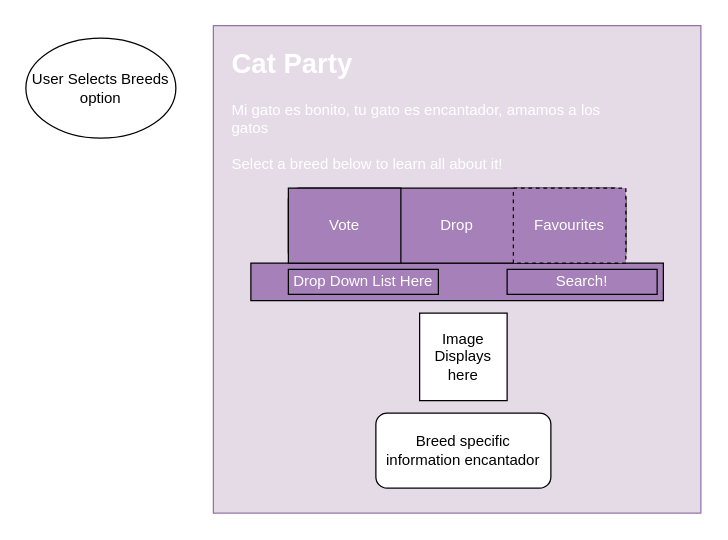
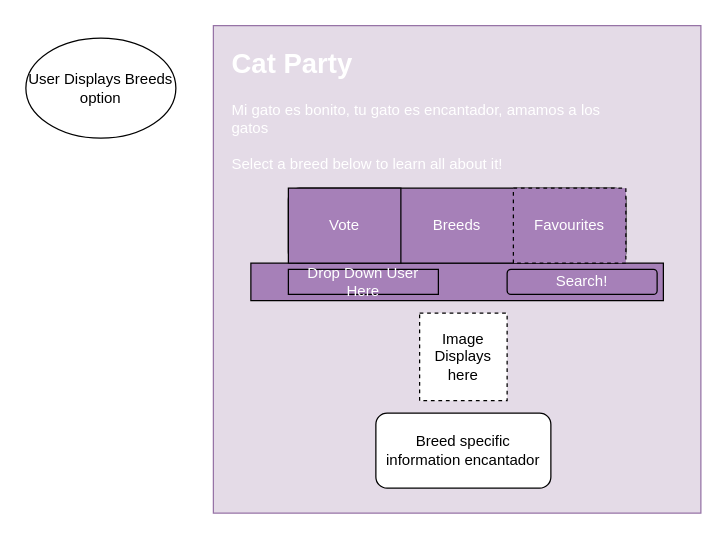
- <mxCell id="12" value="User Selects Breeds option" style="ellipse;whiteSpace=wrap;html=1;" vertex="1" parent="1"><mxGeometry x="20" y="30" width="120" height="80" as="geometry" /></mxCell>
+ <mxCell id="12" value="User Displays Breeds option" style="ellipse;whiteSpace=wrap;html=1;" vertex="1" parent="1"><mxGeometry x="20" y="30" width="120" height="80" as="geometry" /></mxCell>
- <mxCell id="9" value="&lt;font color=&quot;#ffffff&quot;&gt;Drop&lt;/font&gt;" style="rounded=1;whiteSpace=wrap;html=1;fillColor=#A680B8;" vertex="1" parent="1"><mxGeometry x="230" y="150" width="270" height="60" as="geometry" /></mxCell>
+ <mxCell id="9" value="&lt;font color=&quot;#ffffff&quot;&gt;Breeds&lt;/font&gt;" style="rounded=1;whiteSpace=wrap;html=1;fillColor=#A680B8;" vertex="1" parent="1"><mxGeometry x="230" y="150" width="270" height="60" as="geometry" /></mxCell>
- <mxCell id="5" value="&lt;font color=&quot;#ffffff&quot;&gt;Drop Down List Here&lt;/font&gt;" style="rounded=0;whiteSpace=wrap;html=1;fillColor=#A680B8;" vertex="1" parent="1"><mxGeometry x="230" y="215" width="120" height="20" as="geometry" /></mxCell>
+ <mxCell id="5" value="&lt;font color=&quot;#ffffff&quot;&gt;Drop Down User Here&lt;/font&gt;" style="rounded=0;whiteSpace=wrap;html=1;fillColor=#A680B8;" vertex="1" parent="1"><mxGeometry x="230" y="215" width="120" height="20" as="geometry" /></mxCell>
- <mxCell id="6" value="&lt;font color=&quot;#ffffff&quot;&gt;Search!&lt;/font&gt;" style="rounded=0;whiteSpace=wrap;html=1;fillColor=#A680B8;" vertex="1" parent="1"><mxGeometry x="405" y="215" width="120" height="20" as="geometry" /></mxCell>
+ <mxCell id="6" value="&lt;font color=&quot;#ffffff&quot;&gt;Search!&lt;/font&gt;" style="whiteSpace=wrap;html=1;fillColor=#A680B8;rounded=1;" vertex="1" parent="1"><mxGeometry x="405" y="215" width="120" height="20" as="geometry" /></mxCell>
- <mxCell id="7" value="Image Displays here" style="whiteSpace=wrap;html=1;aspect=fixed;" vertex="1" parent="1"><mxGeometry x="335" y="250" width="70" height="70" as="geometry" /></mxCell>
+ <mxCell id="7" value="Image Displays here" style="whiteSpace=wrap;html=1;aspect=fixed;dashed=1;" vertex="1" parent="1"><mxGeometry x="335" y="250" width="70" height="70" as="geometry" /></mxCell>
